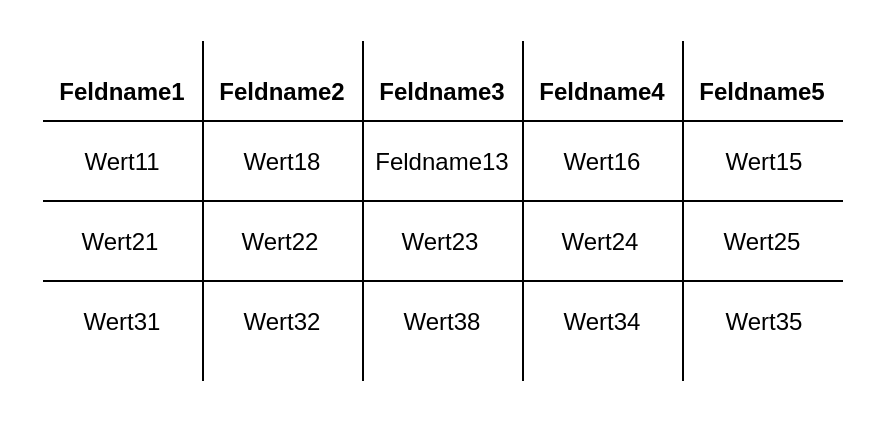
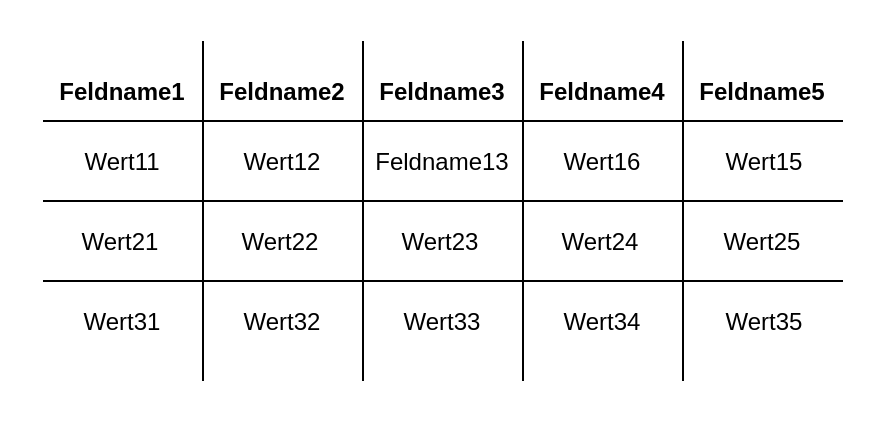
- <mxCell id="15" value="Wert18" style="text;strokeColor=none;fillColor=none;align=center;verticalAlign=middle;spacingLeft=4;spacingRight=4;overflow=hidden;points=[[0,0.5],[1,0.5]];portConstraint=eastwest;rotatable=0;fontStyle=0" vertex="1" parent="1"><mxGeometry x="101" y="60" width="80" height="40" as="geometry" /></mxCell>
+ <mxCell id="15" value="Wert12" style="text;strokeColor=none;fillColor=none;align=center;verticalAlign=middle;spacingLeft=4;spacingRight=4;overflow=hidden;points=[[0,0.5],[1,0.5]];portConstraint=eastwest;rotatable=0;fontStyle=0" vertex="1" parent="1"><mxGeometry x="101" y="60" width="80" height="40" as="geometry" /></mxCell>
- <mxCell id="26" value="Wert38" style="text;strokeColor=none;fillColor=none;align=center;verticalAlign=middle;spacingLeft=4;spacingRight=4;overflow=hidden;points=[[0,0.5],[1,0.5]];portConstraint=eastwest;rotatable=0;fontStyle=0" vertex="1" parent="1"><mxGeometry x="181" y="140" width="80" height="40" as="geometry" /></mxCell>
+ <mxCell id="26" value="Wert33" style="text;strokeColor=none;fillColor=none;align=center;verticalAlign=middle;spacingLeft=4;spacingRight=4;overflow=hidden;points=[[0,0.5],[1,0.5]];portConstraint=eastwest;rotatable=0;fontStyle=0" vertex="1" parent="1"><mxGeometry x="181" y="140" width="80" height="40" as="geometry" /></mxCell>
